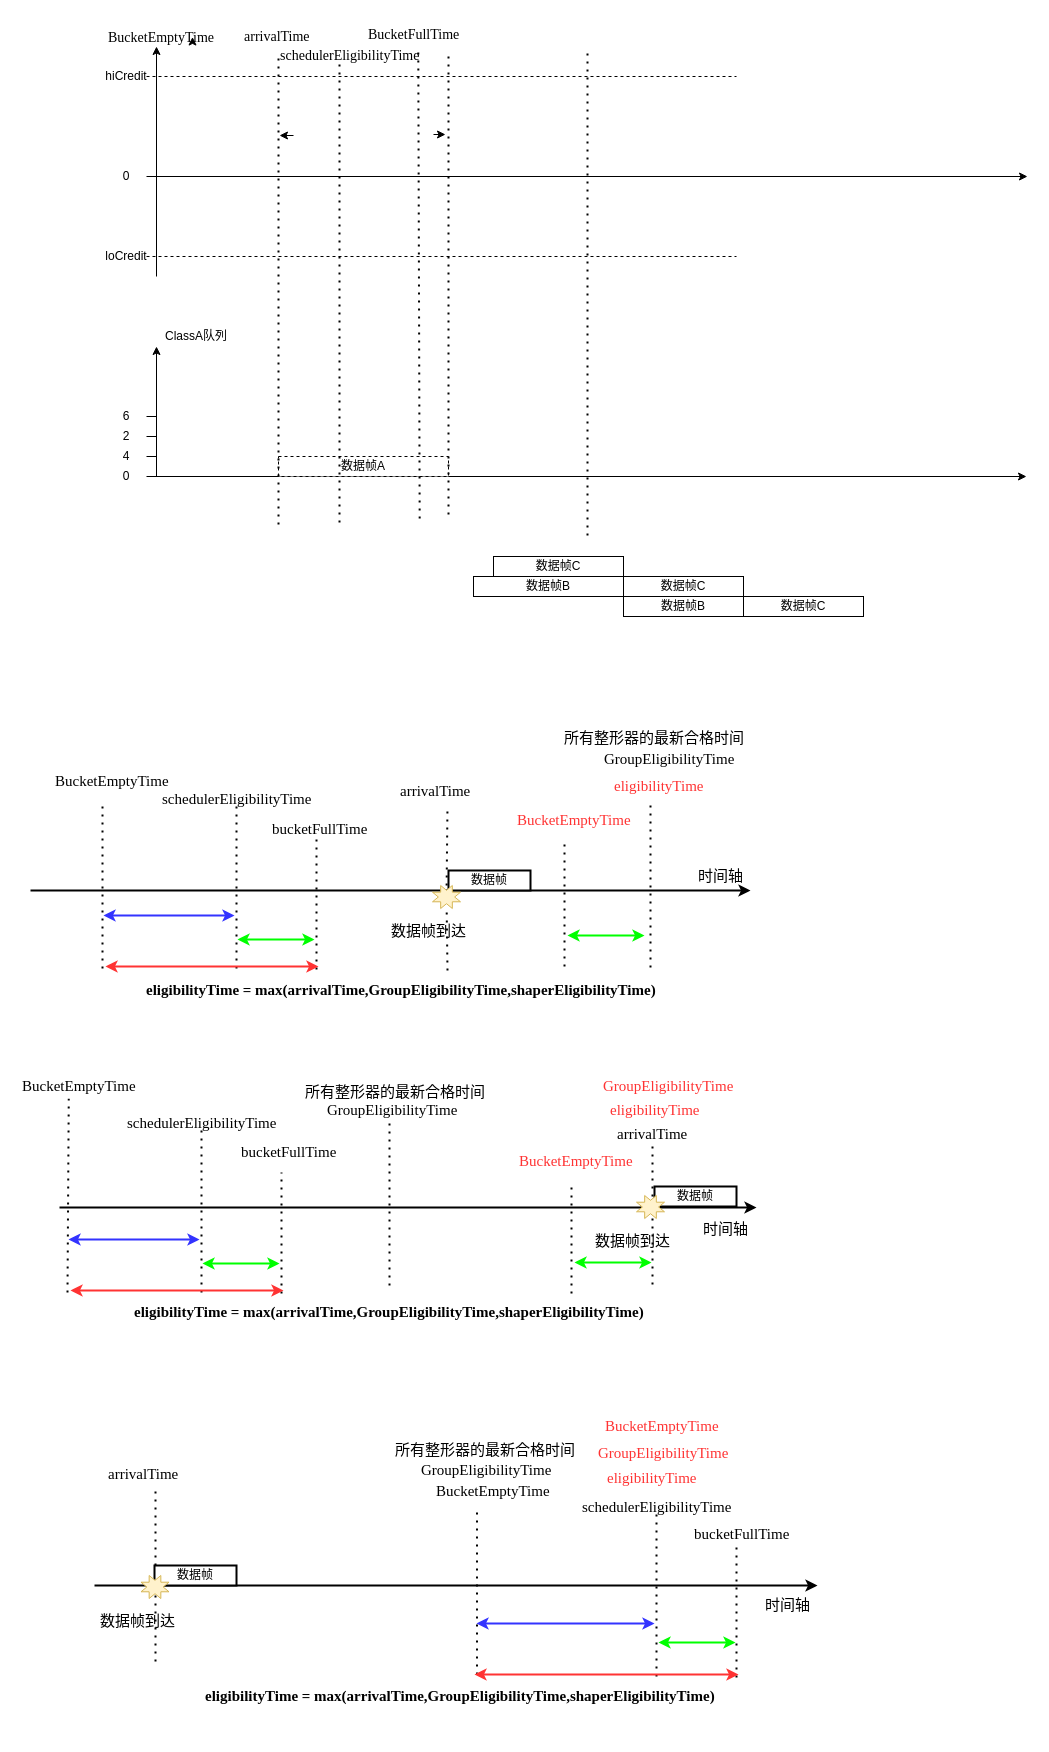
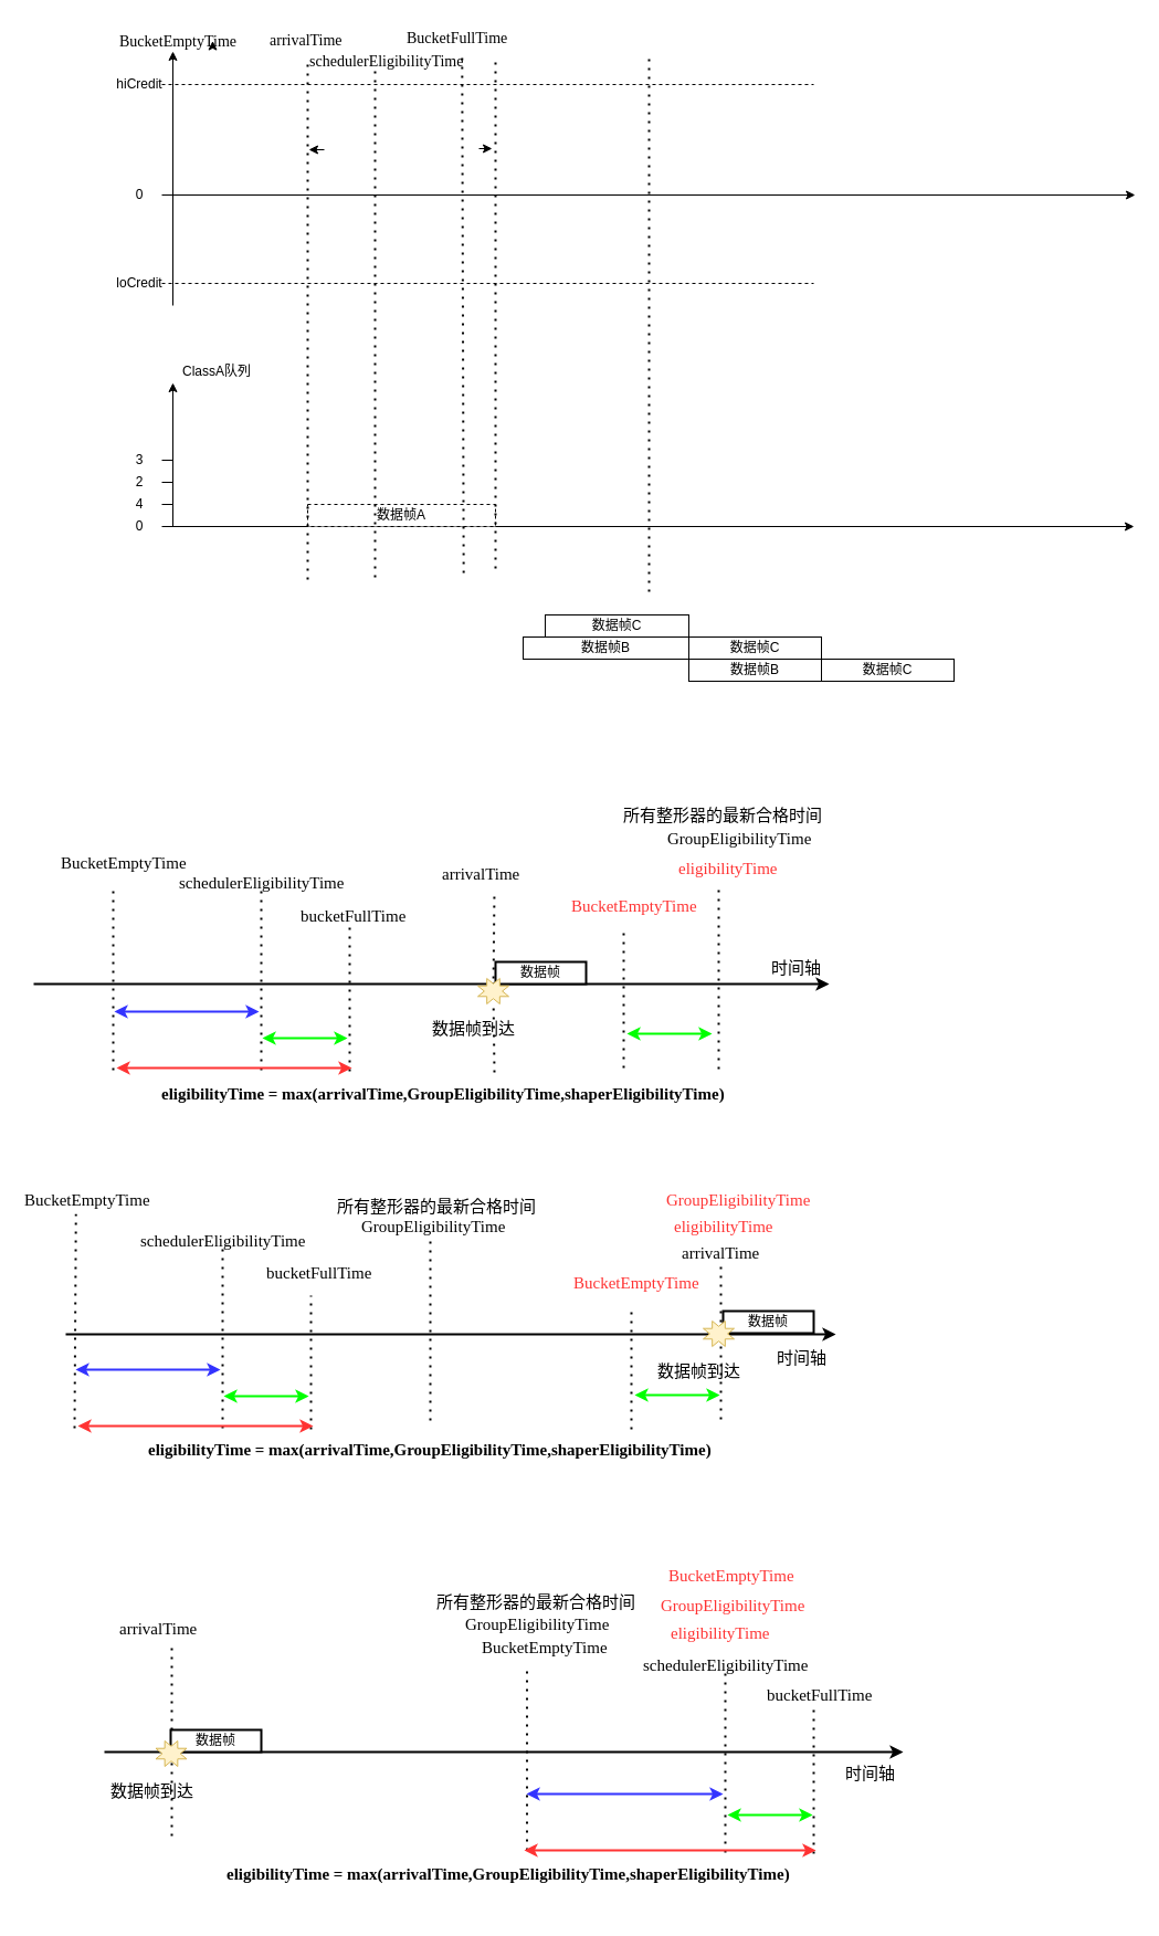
- <mxCell id="15" value="6" style="text;html=1;strokeColor=none;fillColor=none;align=center;verticalAlign=middle;whiteSpace=wrap;rounded=0;" parent="1" vertex="1"><mxGeometry x="106" y="406" width="40" height="20" as="geometry" /></mxCell>
+ <mxCell id="15" value="3" style="text;html=1;strokeColor=none;fillColor=none;align=center;verticalAlign=middle;whiteSpace=wrap;rounded=0;" parent="1" vertex="1"><mxGeometry x="106" y="406" width="40" height="20" as="geometry" /></mxCell>
